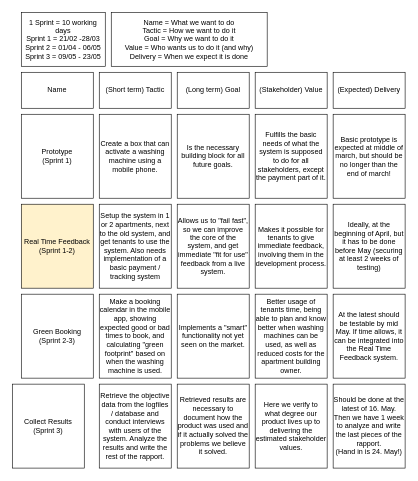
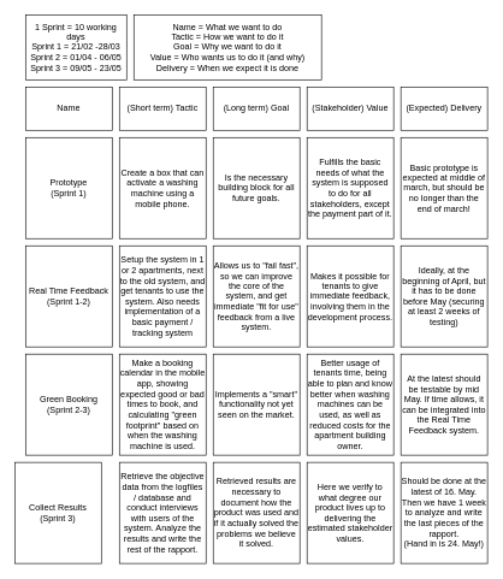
- <mxCell id="8" value="&lt;div&gt;Real Time Feedback&lt;/div&gt;&lt;div&gt;(Sprint 1-2)&lt;br&gt;&lt;/div&gt;" style="rounded=0;whiteSpace=wrap;html=1;fillColor=#fff2cc;" vertex="1" parent="1"><mxGeometry y="340" width="120" height="140" as="geometry" x="35" /></mxCell>
+ <mxCell id="8" value="&lt;div&gt;Real Time Feedback&lt;/div&gt;&lt;div&gt;(Sprint 1-2)&lt;br&gt;&lt;/div&gt;" style="rounded=0;whiteSpace=wrap;html=1;" vertex="1" parent="1"><mxGeometry y="340" width="120" height="140" as="geometry" x="35" /></mxCell>
